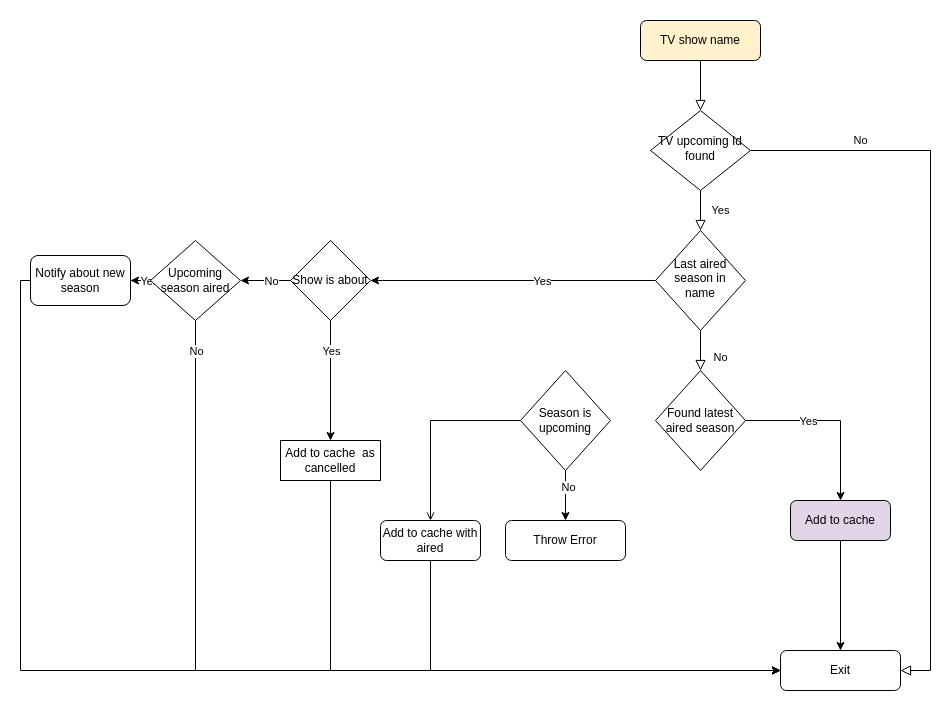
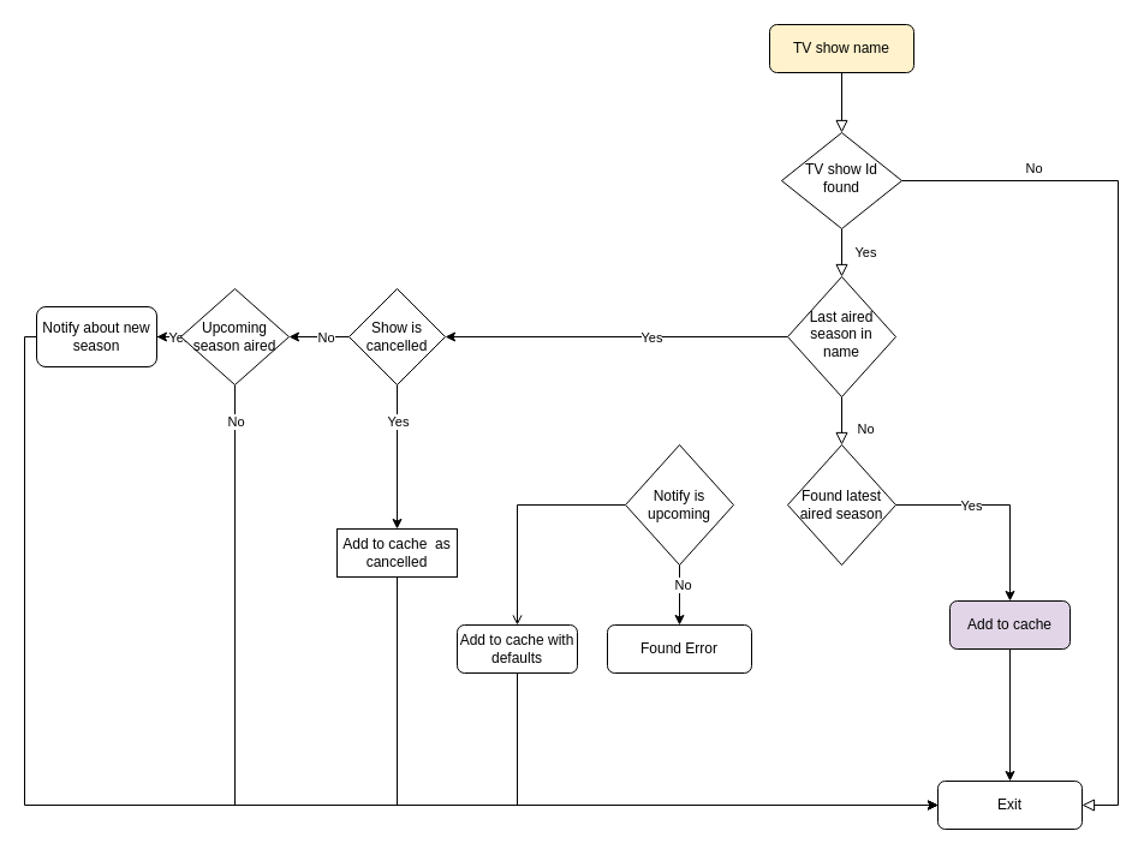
- <mxCell id="6" value="TV upcoming Id found" style="rhombus;whiteSpace=wrap;html=1;shadow=0;fontFamily=Helvetica;fontSize=12;align=center;strokeWidth=1;spacing=6;spacingTop=-4;" parent="1" vertex="1"><mxGeometry x="650" y="110" width="100" height="80" as="geometry" /></mxCell>
+ <mxCell id="6" value="TV show Id found" style="rhombus;whiteSpace=wrap;html=1;shadow=0;fontFamily=Helvetica;fontSize=12;align=center;strokeWidth=1;spacing=6;spacingTop=-4;" parent="1" vertex="1"><mxGeometry x="650" y="110" width="100" height="80" as="geometry" /></mxCell>
- <mxCell id="18" value="Show is about" style="rhombus;whiteSpace=wrap;html=1;" parent="1" vertex="1"><mxGeometry x="290" y="240" width="80" height="80" as="geometry" /></mxCell>
+ <mxCell id="18" value="Show is cancelled" style="rhombus;whiteSpace=wrap;html=1;" parent="1" vertex="1"><mxGeometry x="290" y="240" width="80" height="80" as="geometry" /></mxCell>
- <mxCell id="29" value="&lt;span&gt;Season is upcoming&lt;/span&gt;" style="rhombus;whiteSpace=wrap;html=1;" vertex="1" parent="1"><mxGeometry x="520" y="370" width="90" height="100" as="geometry" /></mxCell>
+ <mxCell id="29" value="&lt;span&gt;Notify is upcoming&lt;/span&gt;" style="rhombus;whiteSpace=wrap;html=1;" vertex="1" parent="1"><mxGeometry x="520" y="370" width="90" height="100" as="geometry" /></mxCell>
- <mxCell id="31" value="Add to cache with aired" style="rounded=1;whiteSpace=wrap;html=1;" vertex="1" parent="1"><mxGeometry x="380" y="520" width="100" height="40" as="geometry" /></mxCell>
+ <mxCell id="31" value="Add to cache with defaults" style="rounded=1;whiteSpace=wrap;html=1;" vertex="1" parent="1"><mxGeometry x="380" y="520" width="100" height="40" as="geometry" /></mxCell>
- <mxCell id="14" value="Throw Error" style="rounded=1;whiteSpace=wrap;html=1;fontSize=12;glass=0;strokeWidth=1;shadow=0;" parent="1" vertex="1"><mxGeometry x="505" y="520" width="120" height="40" as="geometry" /></mxCell>
+ <mxCell id="14" value="Found Error" style="rounded=1;whiteSpace=wrap;html=1;fontSize=12;glass=0;strokeWidth=1;shadow=0;" parent="1" vertex="1"><mxGeometry x="505" y="520" width="120" height="40" as="geometry" /></mxCell>
